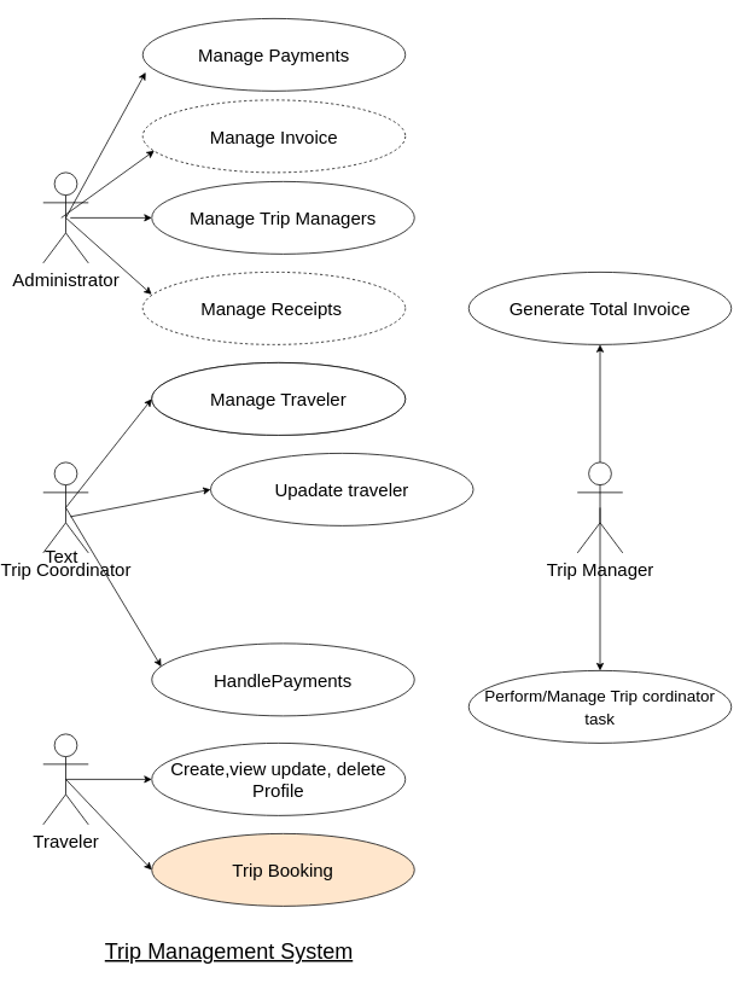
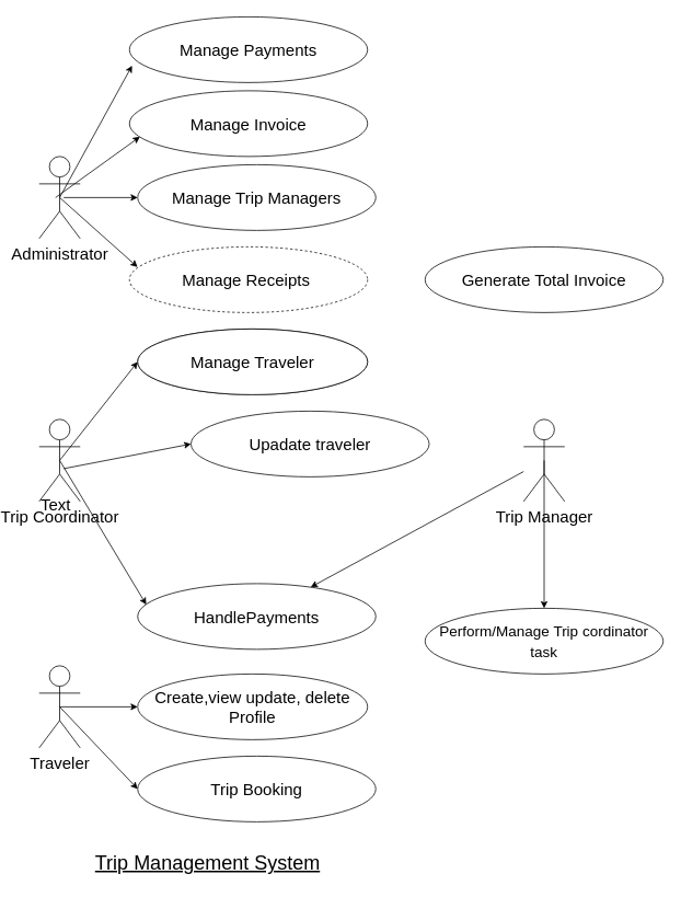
- <mxCell id="7" value="Manage Invoice" style="ellipse;whiteSpace=wrap;html=1;fontSize=20;dashed=1;" vertex="1" parent="1"><mxGeometry x="140" y="110" width="290" height="80" as="geometry" /></mxCell>
+ <mxCell id="7" value="Manage Invoice" style="ellipse;whiteSpace=wrap;html=1;fontSize=20;" vertex="1" parent="1"><mxGeometry x="140" y="110" width="290" height="80" as="geometry" /></mxCell>
- <mxCell id="24" value="" style="endArrow=classic;html=1;rounded=0;entryX=0.5;entryY=1;entryDx=0;entryDy=0;" edge="1" parent="1" source="12" target="20"><mxGeometry width="50" height="50" relative="1" as="geometry"><mxPoint x="80" y="490" as="sourcePoint" /><mxPoint x="130" y="440" as="targetPoint" /></mxGeometry></mxCell>
+ <mxCell id="24" value="" style="endArrow=classic;html=1;rounded=0;" edge="1" parent="1" source="12" target="19"><mxGeometry width="50" height="50" relative="1" as="geometry"><mxPoint x="80" y="490" as="sourcePoint" /><mxPoint x="130" y="440" as="targetPoint" /></mxGeometry></mxCell>
- <mxCell id="4" value="Trip Booking" style="ellipse;whiteSpace=wrap;html=1;fontSize=20;fillColor=#ffe6cc;" vertex="1" parent="1"><mxGeometry x="150" y="920" width="290" height="80" as="geometry" /></mxCell>
+ <mxCell id="4" value="Trip Booking" style="ellipse;whiteSpace=wrap;html=1;fontSize=20;" vertex="1" parent="1"><mxGeometry x="150" y="920" width="290" height="80" as="geometry" /></mxCell>
